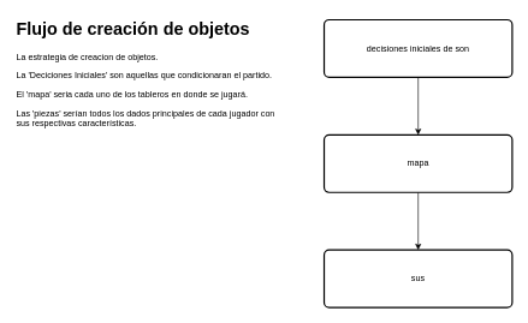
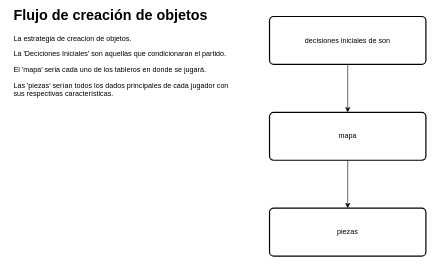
- <mxCell id="7" value="&lt;h1 style=&quot;margin-top: 0px;&quot;&gt;Flujo de creación de objetos&lt;/h1&gt;&lt;p&gt;La estrategia de creacion de objetos.&lt;/p&gt;&lt;p&gt;La 'Deciciones Iniciales' son aquellas que condicionaran el partido.&lt;/p&gt;&lt;p&gt;El 'mapa' seria cada uno de los tableros en donde se jugará.&lt;/p&gt;&lt;p&gt;Las 'piezas' serían todos los dados principales de cada jugador con sus respectivas características.&lt;/p&gt;" style="text;html=1;whiteSpace=wrap;overflow=hidden;rounded=0;" vertex="1" parent="1"><mxGeometry x="20" y="20" width="369" height="164" as="geometry" /></mxCell>
+ <mxCell id="7" value="&lt;h1 style=&quot;margin-top: 0px;&quot;&gt;Flujo de creación de objetos&lt;/h1&gt;&lt;p&gt;La estrategia de creacion de objetos.&lt;/p&gt;&lt;p&gt;La 'Deciciones Iniciales' son aquellas que condicionaran el partido.&lt;/p&gt;&lt;p&gt;El 'mapa' seria cada uno de los tableros en donde se jugará.&lt;/p&gt;&lt;p&gt;Las 'piezas' serían todos los dados principales de cada jugador con sus respectivas características.&lt;/p&gt;" style="text;html=1;whiteSpace=wrap;overflow=hidden;rounded=0;" vertex="1" parent="1"><mxGeometry x="20" y="5" width="369" height="164" as="geometry" /></mxCell>
- <mxCell id="6" value="sus" style="rounded=1;whiteSpace=wrap;html=1;absoluteArcSize=1;arcSize=14;strokeWidth=2;" vertex="1" parent="1"><mxGeometry x="449" y="347" width="261" height="80" as="geometry" /></mxCell>
+ <mxCell id="6" value="piezas" style="rounded=1;whiteSpace=wrap;html=1;absoluteArcSize=1;arcSize=14;strokeWidth=2;" vertex="1" parent="1"><mxGeometry x="449" y="347" width="261" height="80" as="geometry" /></mxCell>
